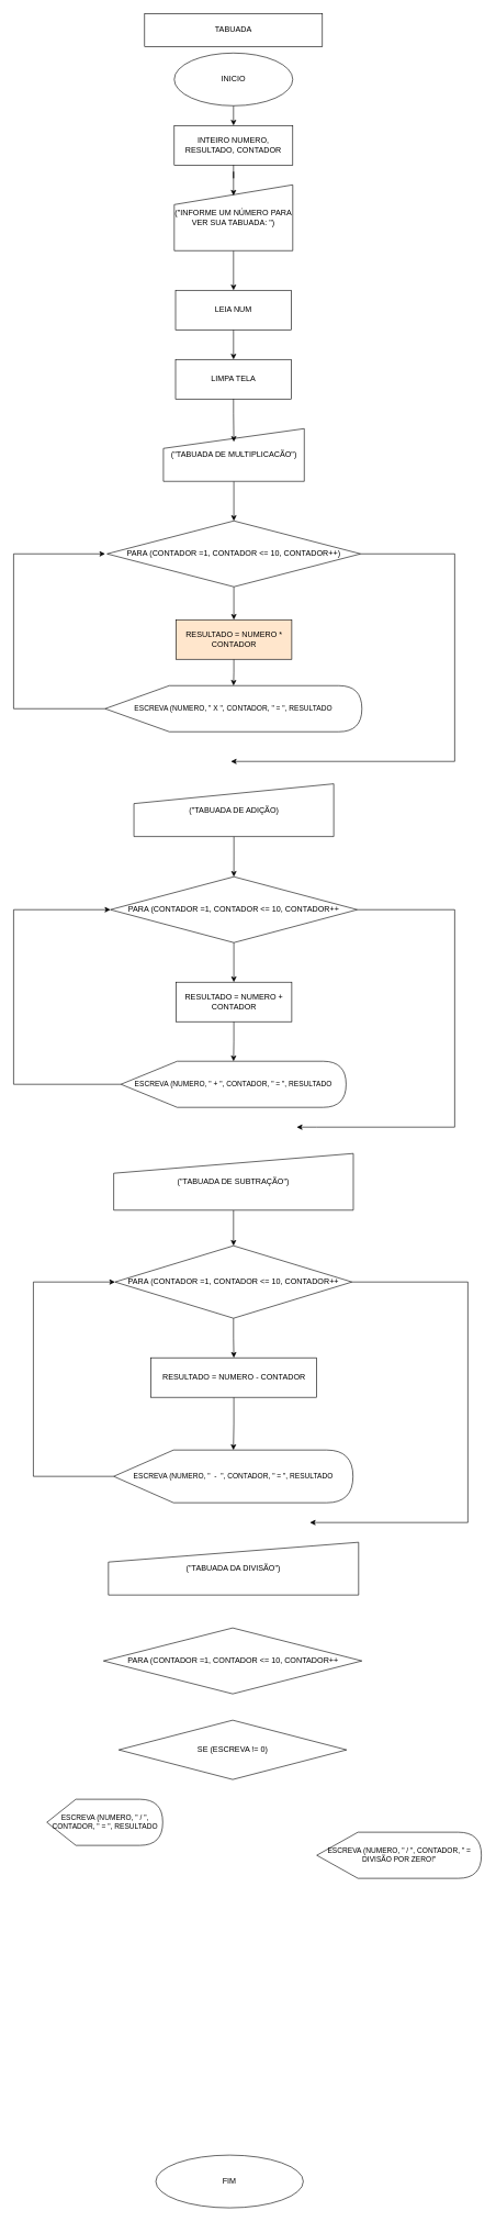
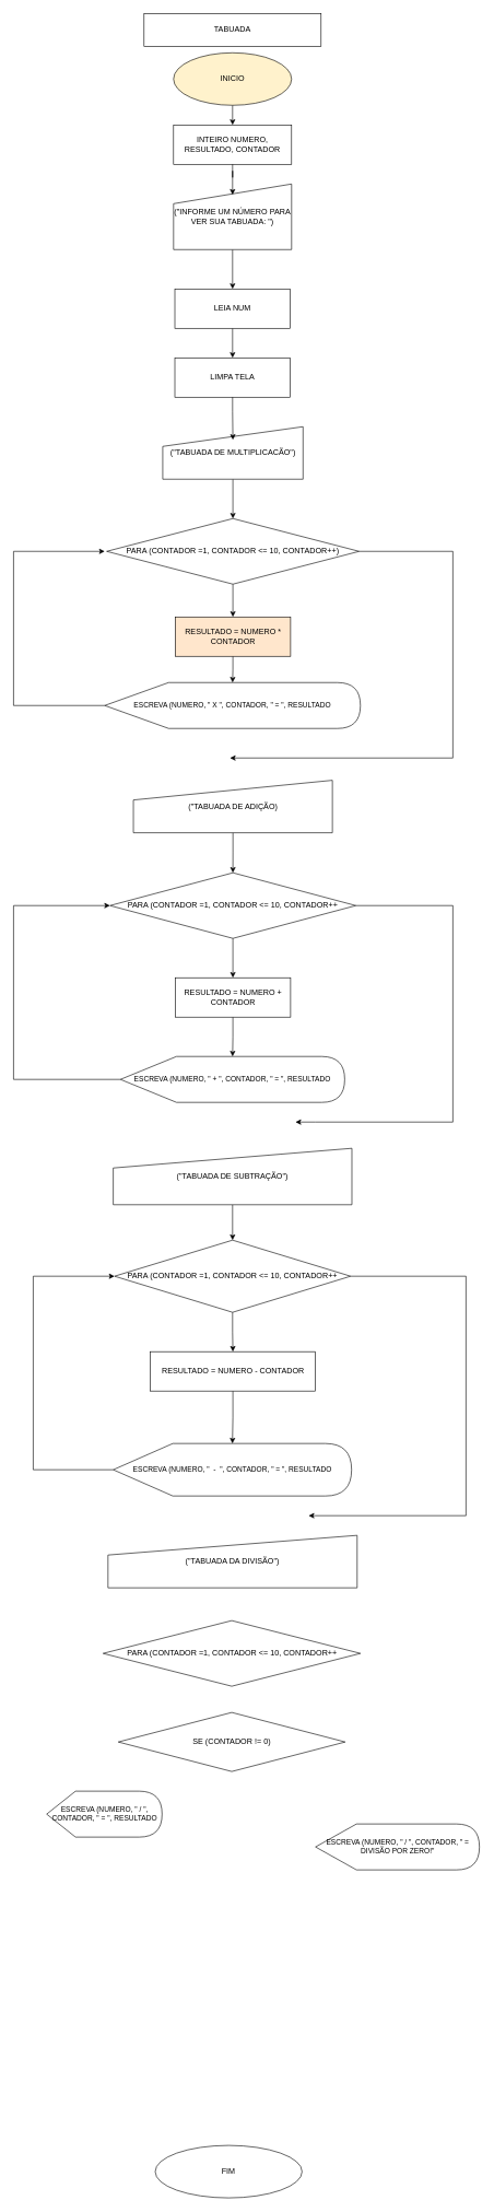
- <mxCell id="4" value="INICIO" style="ellipse;whiteSpace=wrap;html=1;" parent="1" vertex="1"><mxGeometry x="264" y="80" width="180" height="80" as="geometry" /></mxCell>
+ <mxCell id="4" value="INICIO" style="ellipse;whiteSpace=wrap;html=1;fillColor=#fff2cc;" parent="1" vertex="1"><mxGeometry x="264" y="80" width="180" height="80" as="geometry" /></mxCell>
- <mxCell id="42" value="SE (ESCREVA != 0)" style="rhombus;whiteSpace=wrap;html=1;" parent="1" vertex="1"><mxGeometry x="179.75" y="2610" width="346" height="90" as="geometry" /></mxCell>
+ <mxCell id="42" value="SE (CONTADOR != 0)" style="rhombus;whiteSpace=wrap;html=1;" parent="1" vertex="1"><mxGeometry x="179.75" y="2610" width="346" height="90" as="geometry" /></mxCell>
